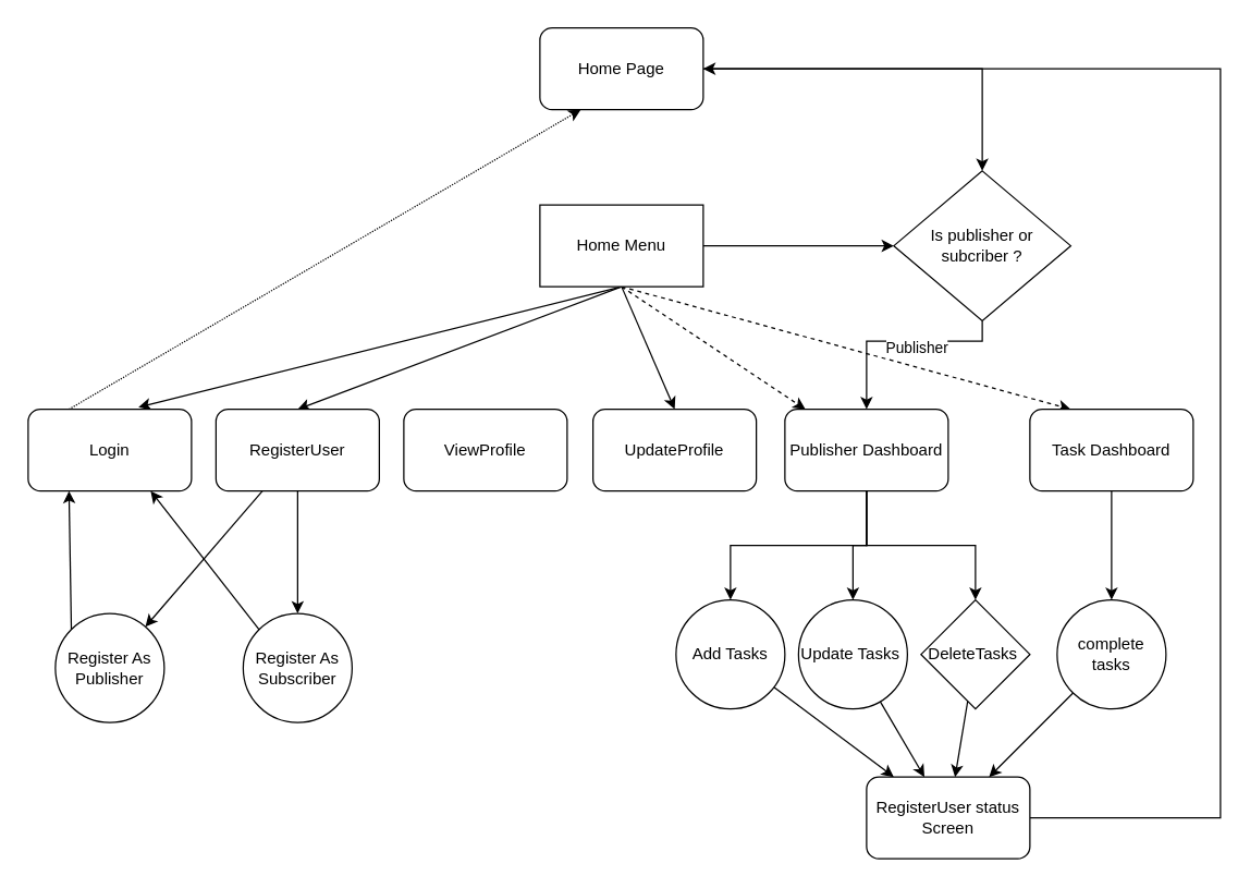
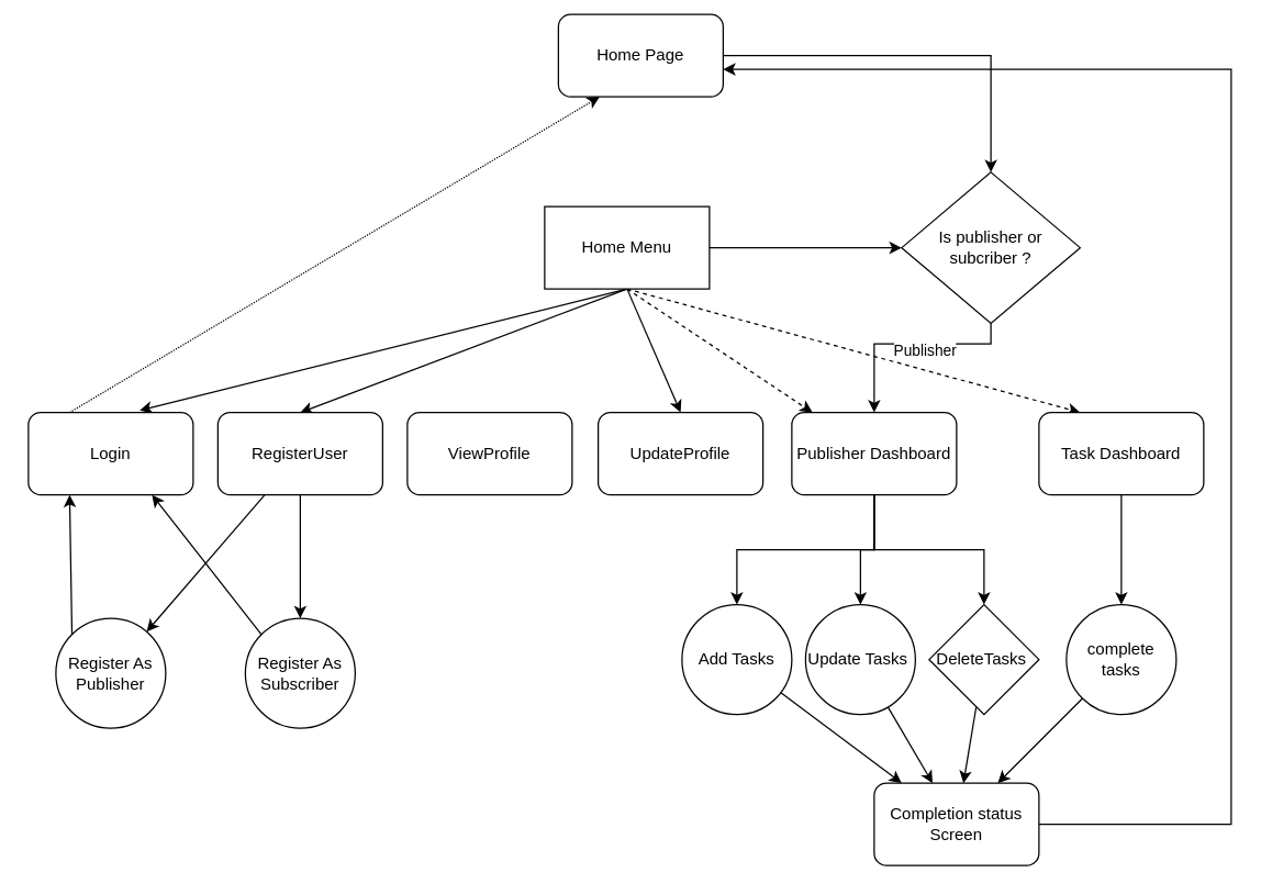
- <mxCell id="3" value="Home Page" style="rounded=1;whiteSpace=wrap;html=1;" parent="1" vertex="1"><mxGeometry x="396" y="20" width="120" height="60" as="geometry" /></mxCell>
+ <mxCell id="3" value="Home Page" style="rounded=1;whiteSpace=wrap;html=1;" parent="1" vertex="1"><mxGeometry x="406" y="10" width="120" height="60" as="geometry" /></mxCell>
- <mxCell id="37" value="RegisterUser status Screen" style="rounded=1;whiteSpace=wrap;html=1;" parent="1" vertex="1"><mxGeometry x="636" y="570" width="120" height="60" as="geometry" /></mxCell>
+ <mxCell id="37" value="Completion status Screen" style="rounded=1;whiteSpace=wrap;html=1;" parent="1" vertex="1"><mxGeometry x="636" y="570" width="120" height="60" as="geometry" /></mxCell>
